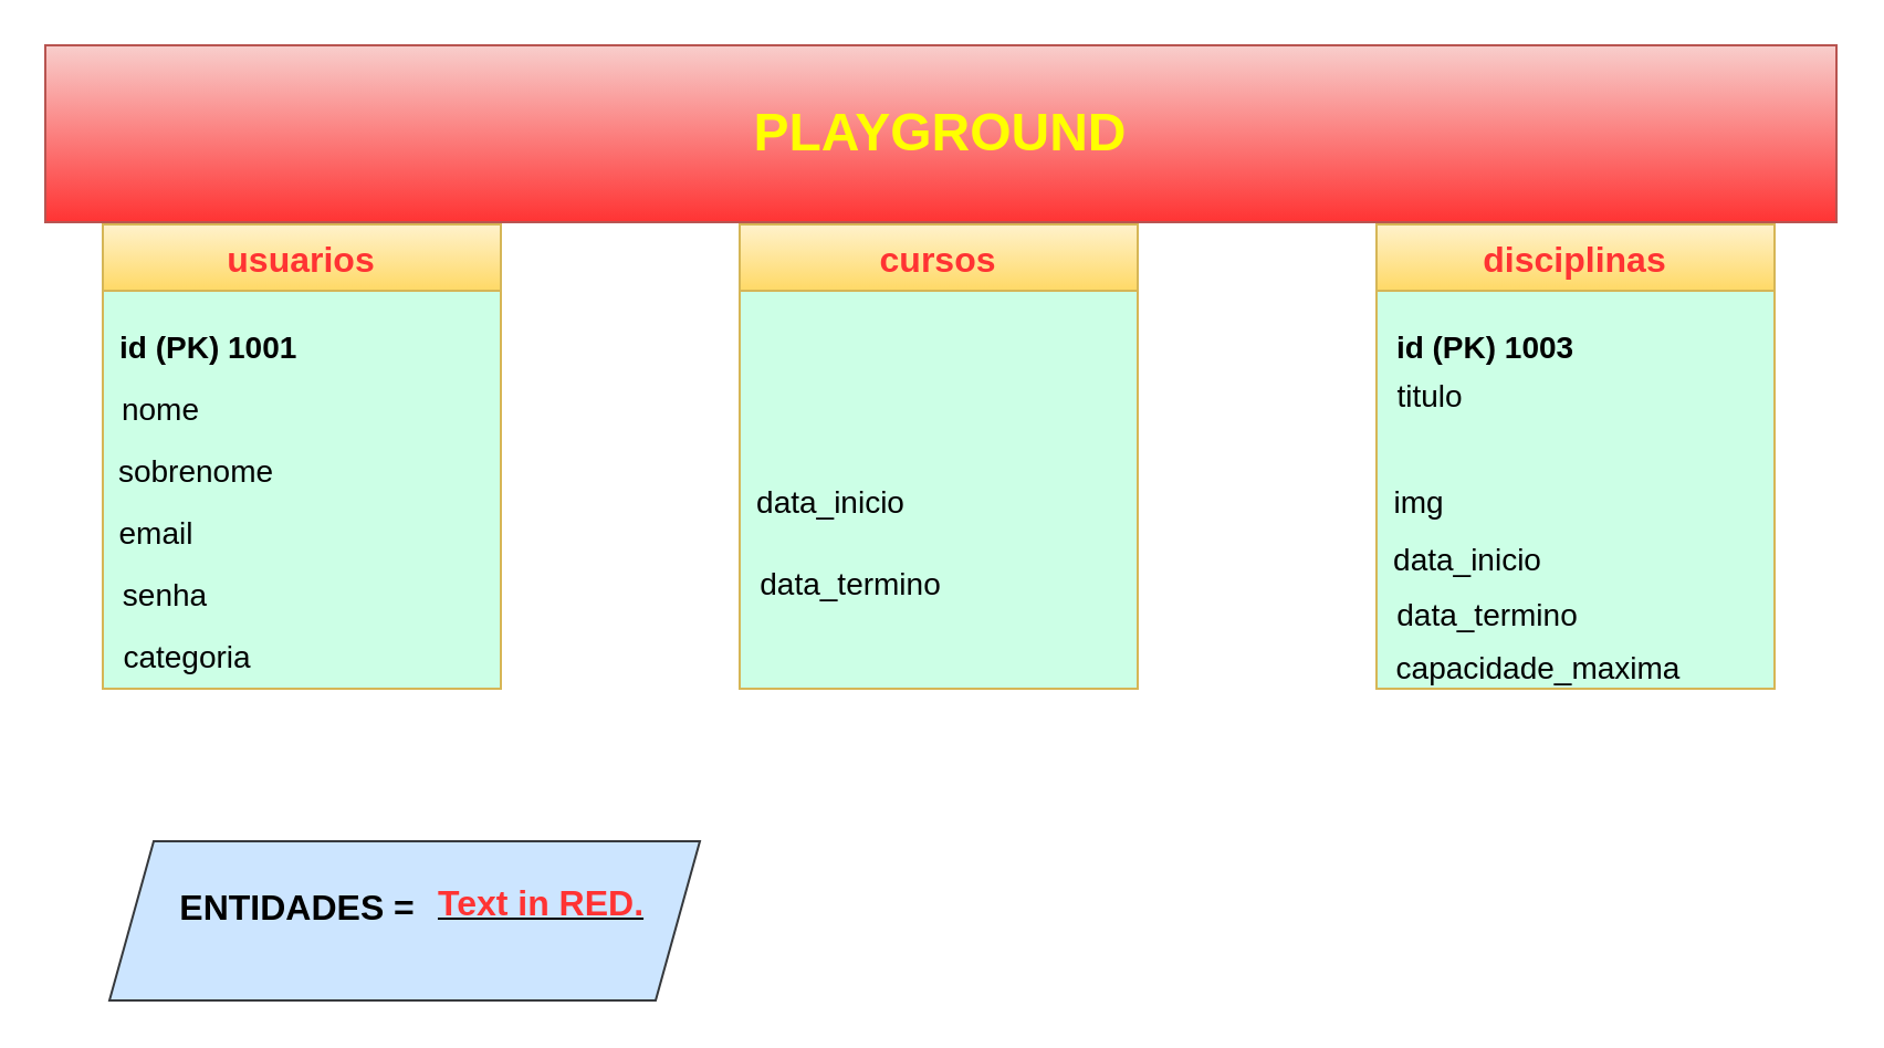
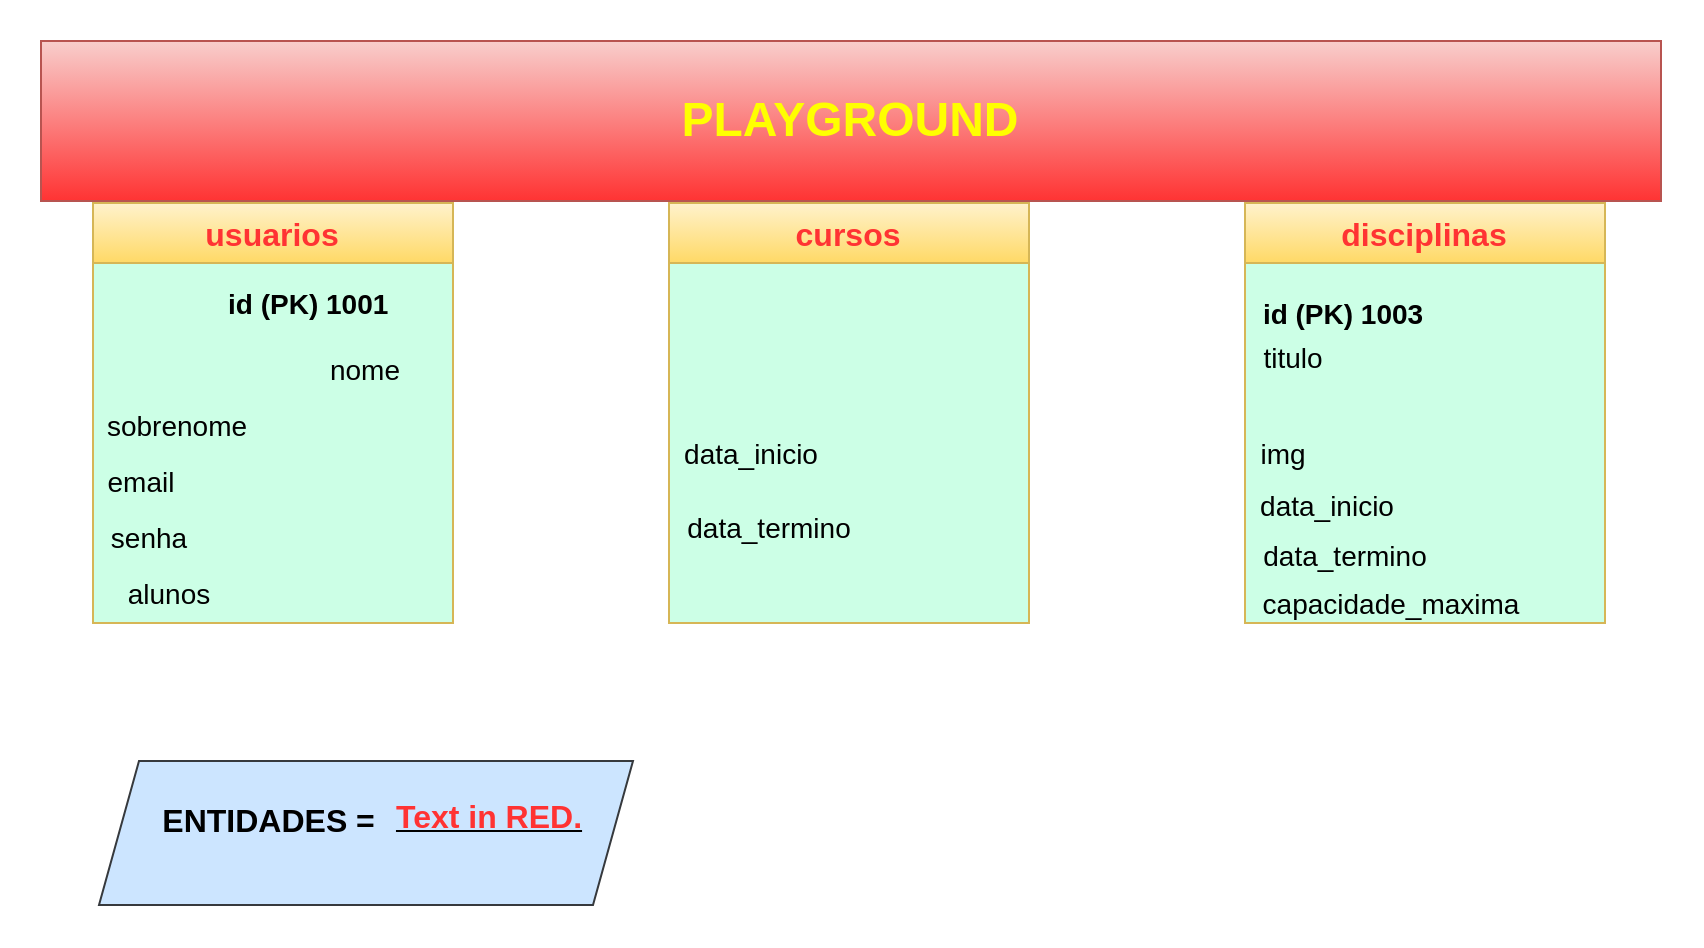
- <mxCell id="9" value="&lt;b&gt;id (PK) 1001&lt;/b&gt;" style="text;html=1;resizable=0;autosize=1;align=left;verticalAlign=middle;points=[];fillColor=none;strokeColor=none;rounded=0;labelBackgroundColor=none;fontSize=14;" vertex="1" parent="5"><mxGeometry x="52" y="143" width="91" height="28" as="geometry" /></mxCell>
+ <mxCell id="9" value="&lt;b&gt;id (PK) 1001&lt;/b&gt;" style="text;html=1;resizable=0;autosize=1;align=left;verticalAlign=middle;points=[];fillColor=none;strokeColor=none;rounded=0;labelBackgroundColor=none;fontSize=14;" vertex="1" parent="5"><mxGeometry x="112" y="138" width="91" height="28" as="geometry" /></mxCell>
- <mxCell id="10" value="nome" style="text;html=1;resizable=0;autosize=1;align=center;verticalAlign=middle;points=[];fillColor=none;strokeColor=none;rounded=0;labelBackgroundColor=none;fontSize=14;" vertex="1" parent="5"><mxGeometry x="49" y="176" width="45" height="18" as="geometry" /></mxCell>
+ <mxCell id="10" value="nome" style="text;html=1;resizable=0;autosize=1;align=center;verticalAlign=middle;points=[];fillColor=none;strokeColor=none;rounded=0;labelBackgroundColor=none;fontSize=14;" vertex="1" parent="5"><mxGeometry x="159" y="176" width="45" height="18" as="geometry" /></mxCell>
- <mxCell id="14" value="categoria" style="text;html=1;resizable=0;autosize=1;align=center;verticalAlign=middle;points=[];fillColor=none;strokeColor=none;rounded=0;labelBackgroundColor=none;fontSize=14;" vertex="1" parent="5"><mxGeometry x="49" y="283" width="70" height="28" as="geometry" /></mxCell>
+ <mxCell id="14" value="alunos" style="text;html=1;resizable=0;autosize=1;align=center;verticalAlign=middle;points=[];fillColor=none;strokeColor=none;rounded=0;labelBackgroundColor=none;fontSize=14;" vertex="1" parent="5"><mxGeometry x="49" y="283" width="70" height="28" as="geometry" /></mxCell>
